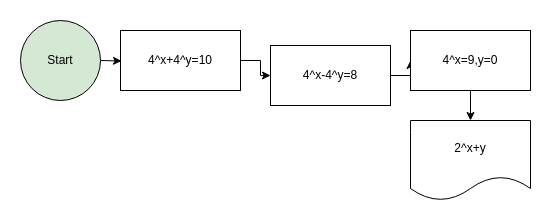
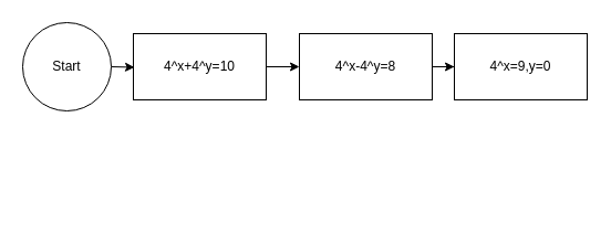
- <mxCell id="3" value="Start" style="ellipse;whiteSpace=wrap;html=1;aspect=fixed;fillColor=#d5e8d4;" parent="1" vertex="1"><mxGeometry x="20" y="20" width="80" height="80" as="geometry" /></mxCell>
+ <mxCell id="3" value="Start" style="ellipse;whiteSpace=wrap;html=1;aspect=fixed;" parent="1" vertex="1"><mxGeometry x="20" y="20" width="80" height="80" as="geometry" /></mxCell>
- <mxCell id="7" value="4^x-4^y=8" style="rounded=0;whiteSpace=wrap;html=1;" parent="1" vertex="1"><mxGeometry x="270" y="45" width="120" height="60" as="geometry" /></mxCell>
+ <mxCell id="7" value="4^x-4^y=8" style="rounded=0;whiteSpace=wrap;html=1;" parent="1" vertex="1"><mxGeometry x="270" y="30" width="120" height="60" as="geometry" /></mxCell>
- <mxCell id="8" value="" style="edgeStyle=orthogonalEdgeStyle;rounded=0;orthogonalLoop=1;jettySize=auto;html=1;" parent="1" source="9" target="10" edge="1"><mxGeometry relative="1" as="geometry" /></mxCell>
- <mxCell id="10" value="2^x+y" style="shape=document;whiteSpace=wrap;html=1;boundedLbl=1;" parent="1" vertex="1"><mxGeometry x="410" y="120" width="120" height="80" as="geometry" /></mxCell>
